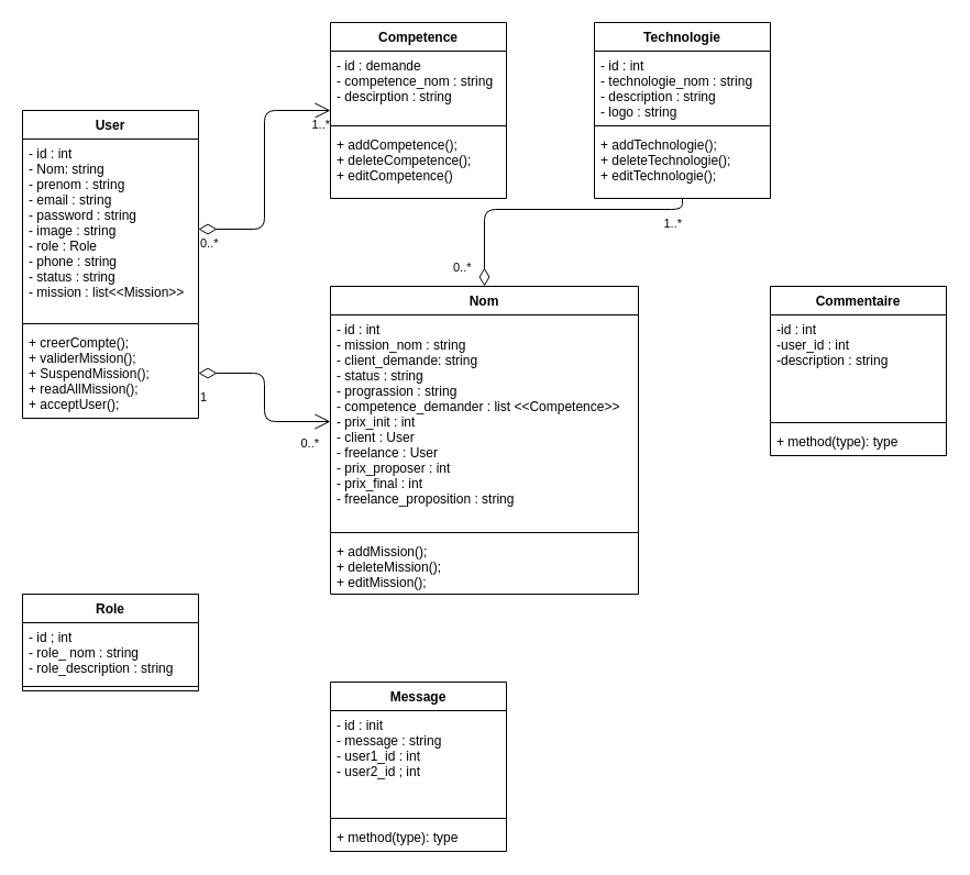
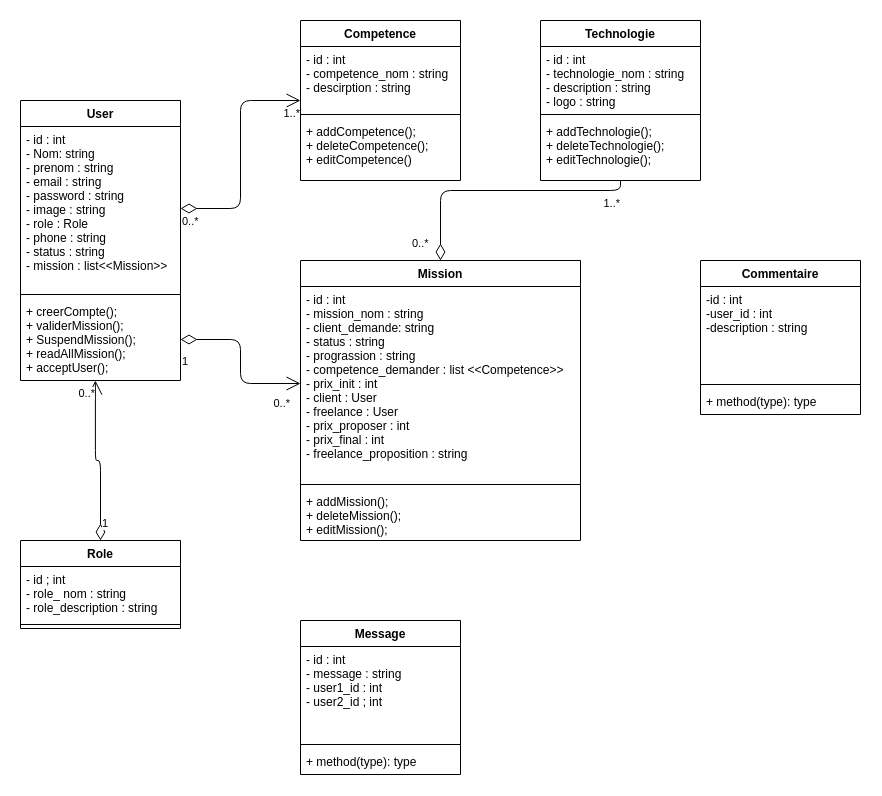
- <mxCell id="14" value="- id : demande&#10;- competence_nom : string&#10;- descirption : string" style="text;strokeColor=none;fillColor=none;align=left;verticalAlign=top;spacingLeft=4;spacingRight=4;overflow=hidden;rotatable=0;points=[[0,0.5],[1,0.5]];portConstraint=eastwest;" parent="13" vertex="1"><mxGeometry y="26" width="160" height="64" as="geometry" /></mxCell>
+ <mxCell id="14" value="- id : int&#10;- competence_nom : string&#10;- descirption : string" style="text;strokeColor=none;fillColor=none;align=left;verticalAlign=top;spacingLeft=4;spacingRight=4;overflow=hidden;rotatable=0;points=[[0,0.5],[1,0.5]];portConstraint=eastwest;" parent="13" vertex="1"><mxGeometry y="26" width="160" height="64" as="geometry" /></mxCell>
- <mxCell id="9" value="Nom" style="swimlane;fontStyle=1;align=center;verticalAlign=top;childLayout=stackLayout;horizontal=1;startSize=26;horizontalStack=0;resizeParent=1;resizeParentMax=0;resizeLast=0;collapsible=1;marginBottom=0;" parent="1" vertex="1"><mxGeometry x="300" y="260" width="280" height="280" as="geometry" /></mxCell>
+ <mxCell id="9" value="Mission" style="swimlane;fontStyle=1;align=center;verticalAlign=top;childLayout=stackLayout;horizontal=1;startSize=26;horizontalStack=0;resizeParent=1;resizeParentMax=0;resizeLast=0;collapsible=1;marginBottom=0;" parent="1" vertex="1"><mxGeometry x="300" y="260" width="280" height="280" as="geometry" /></mxCell>
+ <mxCell id="24" value="" style="endArrow=open;html=1;endSize=12;startArrow=diamondThin;startSize=14;startFill=0;edgeStyle=orthogonalEdgeStyle;entryX=0.468;entryY=1;entryDx=0;entryDy=0;entryPerimeter=0;" parent="1" source="6" target="5" edge="1"><mxGeometry relative="1" as="geometry"><mxPoint x="280" y="290" as="sourcePoint" /><mxPoint x="440" y="290" as="targetPoint" /></mxGeometry></mxCell>
+ <mxCell id="25" value="1" style="edgeLabel;resizable=0;html=1;align=left;verticalAlign=top;" parent="24" connectable="0" vertex="1"><mxGeometry x="-1" relative="1" as="geometry"><mxPoint y="-30" as="offset" /></mxGeometry></mxCell>
+ <mxCell id="26" value="0..*" style="edgeLabel;resizable=0;html=1;align=right;verticalAlign=top;" parent="24" connectable="0" vertex="1"><mxGeometry x="1" relative="1" as="geometry" /></mxCell>
- <mxCell id="38" value="- id : init&#10;- message : string&#10;- user1_id : int&#10;- user2_id ; int" style="text;strokeColor=none;fillColor=none;align=left;verticalAlign=top;spacingLeft=4;spacingRight=4;overflow=hidden;rotatable=0;points=[[0,0.5],[1,0.5]];portConstraint=eastwest;" parent="37" vertex="1"><mxGeometry y="26" width="160" height="94" as="geometry" /></mxCell>
+ <mxCell id="38" value="- id : int&#10;- message : string&#10;- user1_id : int&#10;- user2_id ; int" style="text;strokeColor=none;fillColor=none;align=left;verticalAlign=top;spacingLeft=4;spacingRight=4;overflow=hidden;rotatable=0;points=[[0,0.5],[1,0.5]];portConstraint=eastwest;" parent="37" vertex="1"><mxGeometry y="26" width="160" height="94" as="geometry" /></mxCell>
